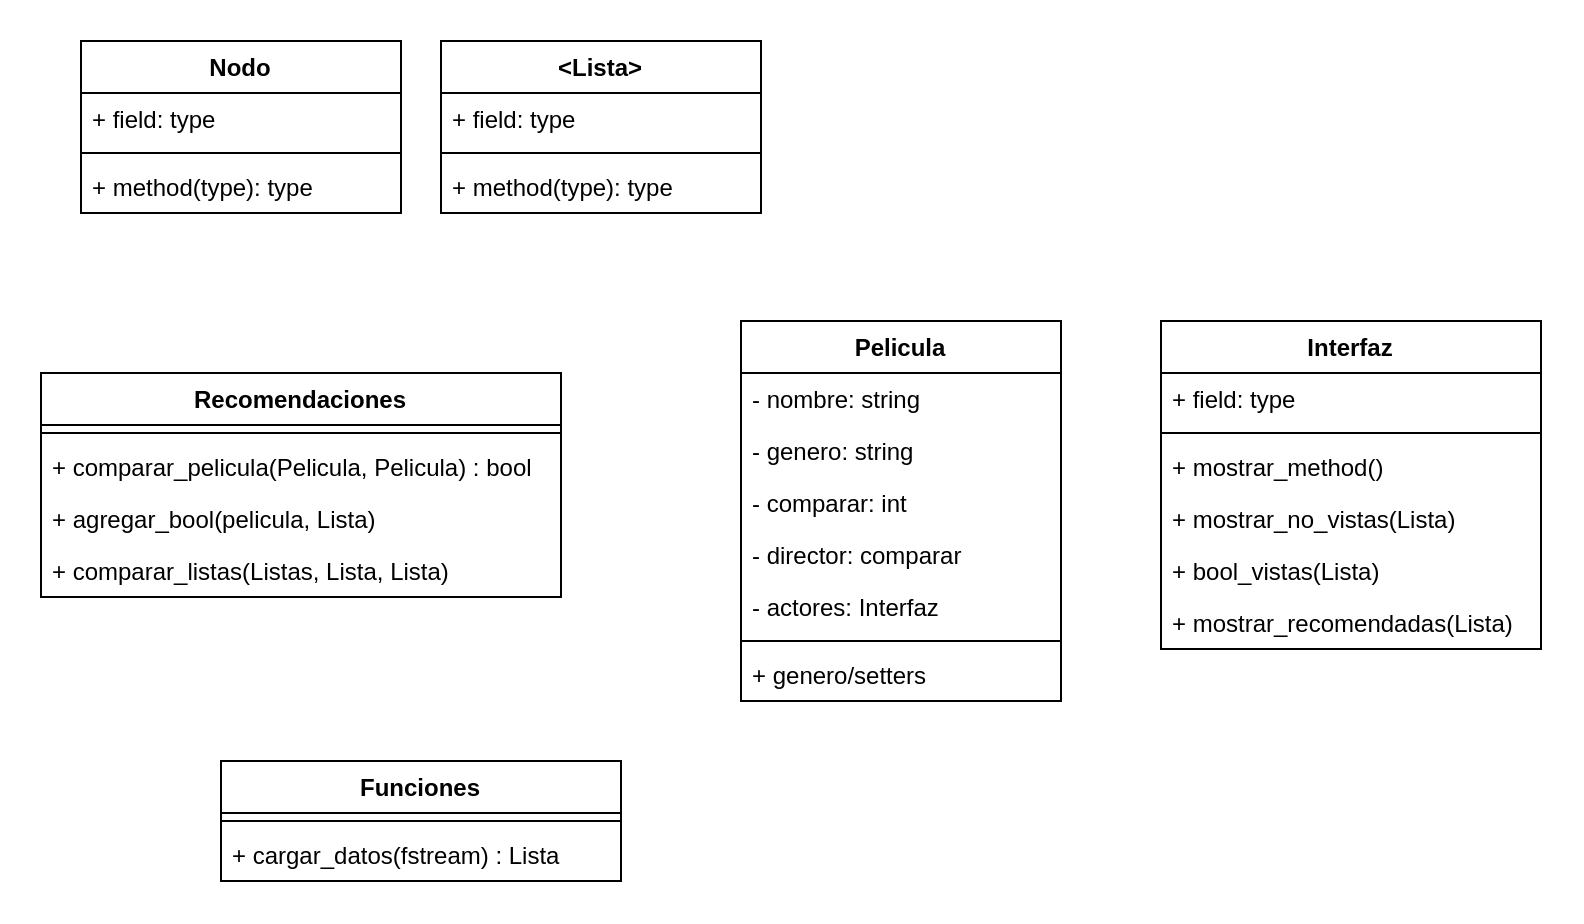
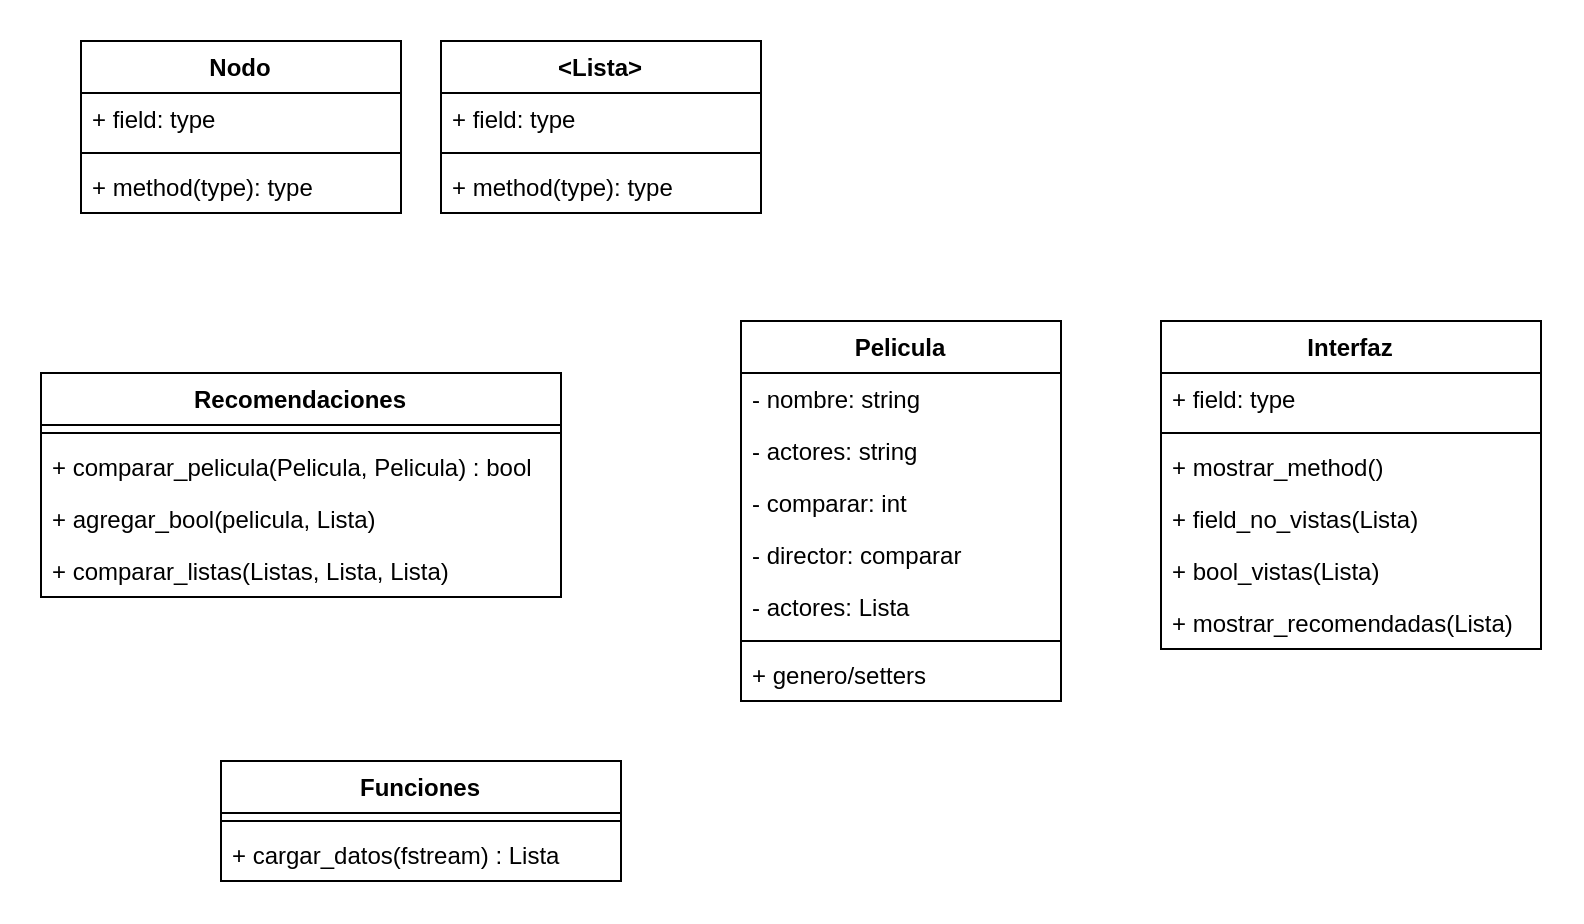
- <mxCell id="8" value="- genero: string" style="text;strokeColor=none;fillColor=none;align=left;verticalAlign=top;spacingLeft=4;spacingRight=4;overflow=hidden;rotatable=0;points=[[0,0.5],[1,0.5]];portConstraint=eastwest;" vertex="1" parent="6"><mxGeometry y="52" width="160" height="26" as="geometry" /></mxCell>
+ <mxCell id="8" value="- actores: string" style="text;strokeColor=none;fillColor=none;align=left;verticalAlign=top;spacingLeft=4;spacingRight=4;overflow=hidden;rotatable=0;points=[[0,0.5],[1,0.5]];portConstraint=eastwest;" vertex="1" parent="6"><mxGeometry y="52" width="160" height="26" as="geometry" /></mxCell>
- <mxCell id="18" value="+ mostrar_no_vistas(Lista) " style="text;strokeColor=none;fillColor=none;align=left;verticalAlign=top;spacingLeft=4;spacingRight=4;overflow=hidden;rotatable=0;points=[[0,0.5],[1,0.5]];portConstraint=eastwest;" vertex="1" parent="14"><mxGeometry y="86" width="190" height="26" as="geometry" /></mxCell>
+ <mxCell id="18" value="+ field_no_vistas(Lista) " style="text;strokeColor=none;fillColor=none;align=left;verticalAlign=top;spacingLeft=4;spacingRight=4;overflow=hidden;rotatable=0;points=[[0,0.5],[1,0.5]];portConstraint=eastwest;" vertex="1" parent="14"><mxGeometry y="86" width="190" height="26" as="geometry" /></mxCell>
- <mxCell id="11" value="- actores: Interfaz" style="text;strokeColor=none;fillColor=none;align=left;verticalAlign=top;spacingLeft=4;spacingRight=4;overflow=hidden;rotatable=0;points=[[0,0.5],[1,0.5]];portConstraint=eastwest;" vertex="1" parent="6"><mxGeometry y="130" width="160" height="26" as="geometry" /></mxCell>
+ <mxCell id="11" value="- actores: Lista" style="text;strokeColor=none;fillColor=none;align=left;verticalAlign=top;spacingLeft=4;spacingRight=4;overflow=hidden;rotatable=0;points=[[0,0.5],[1,0.5]];portConstraint=eastwest;" vertex="1" parent="6"><mxGeometry y="130" width="160" height="26" as="geometry" /></mxCell>
